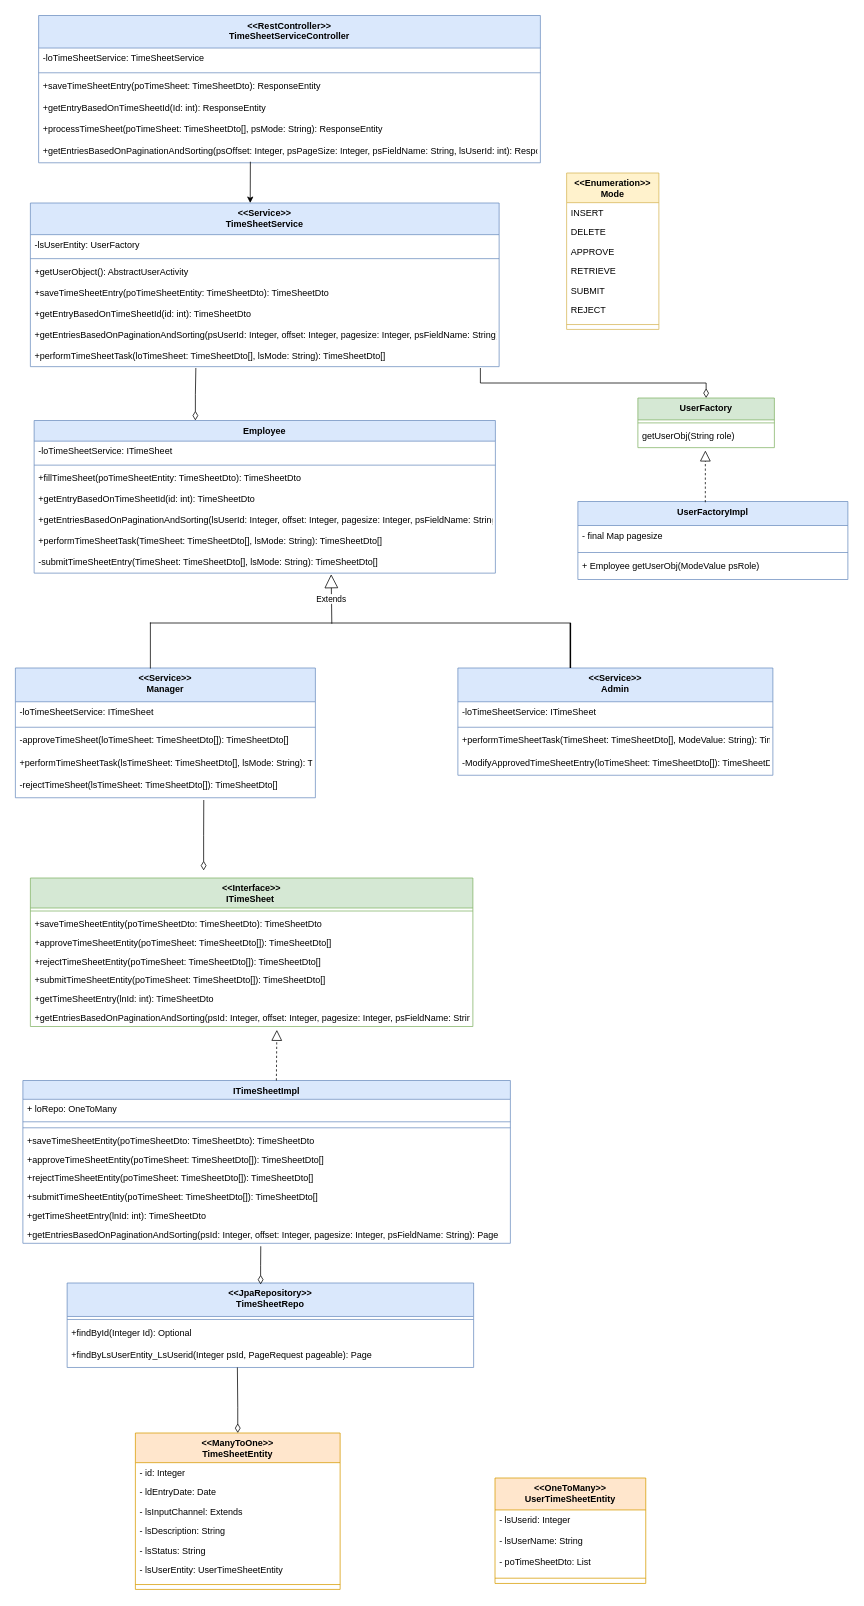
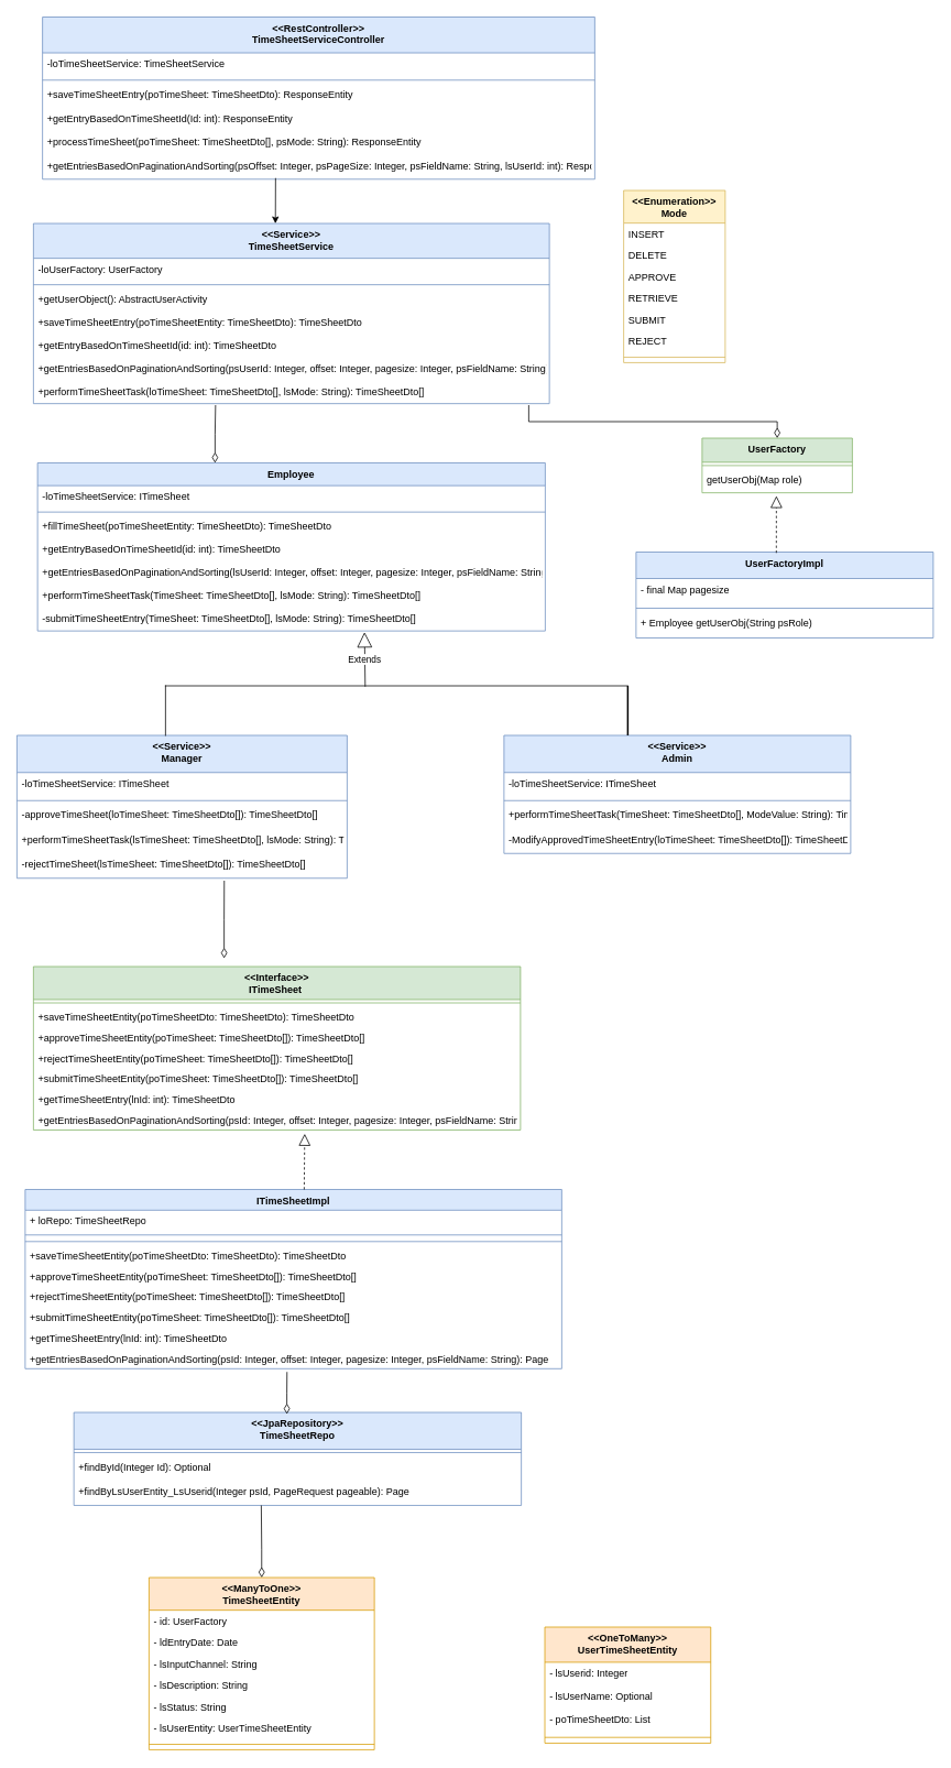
- <mxCell id="10" value="-lsUserEntity: UserFactory" style="text;strokeColor=none;fillColor=none;align=left;verticalAlign=top;spacingLeft=4;spacingRight=4;overflow=hidden;rotatable=0;points=[[0,0.5],[1,0.5]];portConstraint=eastwest;" parent="9" vertex="1"><mxGeometry y="42.2" width="625" height="28" as="geometry" /></mxCell>
+ <mxCell id="10" value="-loUserFactory: UserFactory" style="text;strokeColor=none;fillColor=none;align=left;verticalAlign=top;spacingLeft=4;spacingRight=4;overflow=hidden;rotatable=0;points=[[0,0.5],[1,0.5]];portConstraint=eastwest;" parent="9" vertex="1"><mxGeometry y="42.2" width="625" height="28" as="geometry" /></mxCell>
- <mxCell id="77" value="getUserObj(String role)" style="text;strokeColor=none;fillColor=none;align=left;verticalAlign=top;spacingLeft=4;spacingRight=4;overflow=hidden;rotatable=0;points=[[0,0.5],[1,0.5]];portConstraint=eastwest;" parent="75" vertex="1"><mxGeometry y="37.2" width="182" height="29" as="geometry" /></mxCell>
+ <mxCell id="77" value="getUserObj(Map role)" style="text;strokeColor=none;fillColor=none;align=left;verticalAlign=top;spacingLeft=4;spacingRight=4;overflow=hidden;rotatable=0;points=[[0,0.5],[1,0.5]];portConstraint=eastwest;" parent="75" vertex="1"><mxGeometry y="37.2" width="182" height="29" as="geometry" /></mxCell>
- <mxCell id="74" value="+ Employee getUserObj(ModeValue psRole)" style="text;strokeColor=none;fillColor=none;align=left;verticalAlign=top;spacingLeft=4;spacingRight=4;overflow=hidden;rotatable=0;points=[[0,0.5],[1,0.5]];portConstraint=eastwest;" parent="71" vertex="1"><mxGeometry y="72" width="360" height="32" as="geometry" /></mxCell>
+ <mxCell id="74" value="+ Employee getUserObj(String psRole)" style="text;strokeColor=none;fillColor=none;align=left;verticalAlign=top;spacingLeft=4;spacingRight=4;overflow=hidden;rotatable=0;points=[[0,0.5],[1,0.5]];portConstraint=eastwest;" parent="71" vertex="1"><mxGeometry y="72" width="360" height="32" as="geometry" /></mxCell>
- <mxCell id="54" value="+ loRepo: OneToMany" style="text;strokeColor=none;fillColor=none;align=left;verticalAlign=top;spacingLeft=4;spacingRight=4;overflow=hidden;rotatable=0;points=[[0,0.5],[1,0.5]];portConstraint=eastwest;whiteSpace=wrap;html=1;" vertex="1" parent="53"><mxGeometry y="25.067" width="650" height="26" as="geometry" /></mxCell>
+ <mxCell id="54" value="+ loRepo: TimeSheetRepo" style="text;strokeColor=none;fillColor=none;align=left;verticalAlign=top;spacingLeft=4;spacingRight=4;overflow=hidden;rotatable=0;points=[[0,0.5],[1,0.5]];portConstraint=eastwest;whiteSpace=wrap;html=1;" vertex="1" parent="53"><mxGeometry y="25.067" width="650" height="26" as="geometry" /></mxCell>
- <mxCell id="41" value="- id: Integer" style="text;strokeColor=none;fillColor=none;align=left;verticalAlign=top;spacingLeft=4;spacingRight=4;overflow=hidden;rotatable=0;points=[[0,0.5],[1,0.5]];portConstraint=eastwest;" parent="40" vertex="1"><mxGeometry y="39.562" width="273" height="26" as="geometry" /></mxCell>
+ <mxCell id="41" value="- id: UserFactory" style="text;strokeColor=none;fillColor=none;align=left;verticalAlign=top;spacingLeft=4;spacingRight=4;overflow=hidden;rotatable=0;points=[[0,0.5],[1,0.5]];portConstraint=eastwest;" parent="40" vertex="1"><mxGeometry y="39.562" width="273" height="26" as="geometry" /></mxCell>
- <mxCell id="43" value="- lsInputChannel: Extends" style="text;strokeColor=none;fillColor=none;align=left;verticalAlign=top;spacingLeft=4;spacingRight=4;overflow=hidden;rotatable=0;points=[[0,0.5],[1,0.5]];portConstraint=eastwest;" parent="40" vertex="1"><mxGeometry y="91.562" width="273" height="26" as="geometry" /></mxCell>
+ <mxCell id="43" value="- lsInputChannel: String" style="text;strokeColor=none;fillColor=none;align=left;verticalAlign=top;spacingLeft=4;spacingRight=4;overflow=hidden;rotatable=0;points=[[0,0.5],[1,0.5]];portConstraint=eastwest;" parent="40" vertex="1"><mxGeometry y="91.562" width="273" height="26" as="geometry" /></mxCell>
- <mxCell id="50" value="- lsUserName: String" style="text;strokeColor=none;fillColor=none;align=left;verticalAlign=top;spacingLeft=4;spacingRight=4;overflow=hidden;rotatable=0;points=[[0,0.5],[1,0.5]];portConstraint=eastwest;" parent="48" vertex="1"><mxGeometry y="70.6" width="201" height="28" as="geometry" /></mxCell>
+ <mxCell id="50" value="- lsUserName: Optional" style="text;strokeColor=none;fillColor=none;align=left;verticalAlign=top;spacingLeft=4;spacingRight=4;overflow=hidden;rotatable=0;points=[[0,0.5],[1,0.5]];portConstraint=eastwest;" parent="48" vertex="1"><mxGeometry y="70.6" width="201" height="28" as="geometry" /></mxCell>
